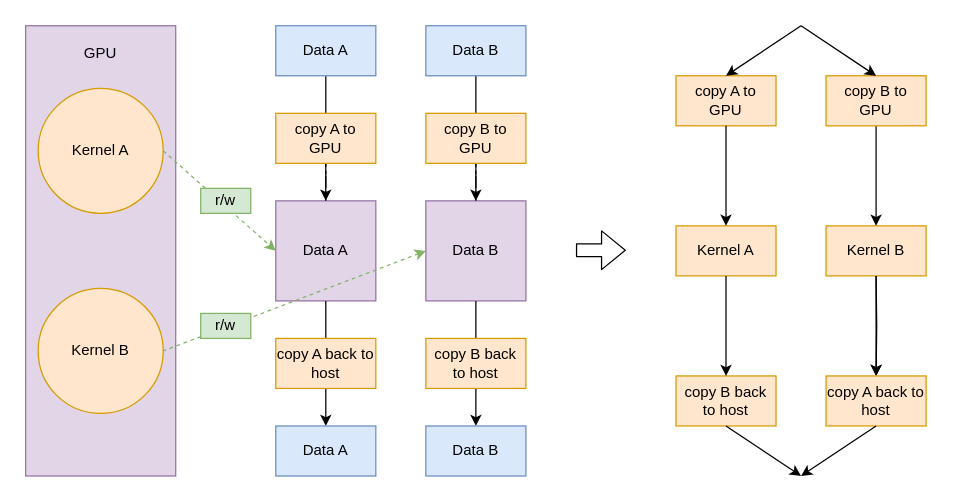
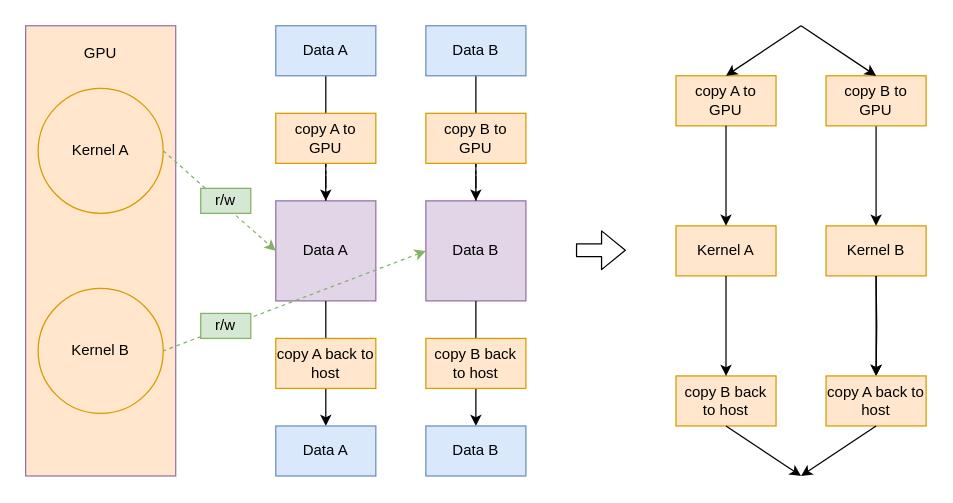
- <mxCell id="4" value="GPU&lt;br&gt;&lt;br&gt;&lt;br&gt;&lt;br&gt;&lt;br&gt;&lt;br&gt;&lt;br&gt;&lt;br&gt;&lt;br&gt;&lt;br&gt;&lt;br&gt;&lt;br&gt;&lt;br&gt;&lt;br&gt;&lt;br&gt;&lt;br&gt;&lt;br&gt;&lt;br&gt;&lt;br&gt;&lt;br&gt;&lt;br&gt;&lt;br&gt;&lt;br&gt;" style="rounded=0;whiteSpace=wrap;html=1;fillColor=#e1d5e7;strokeColor=#9673a6;" parent="1" vertex="1"><mxGeometry x="20" y="20" width="120" height="360" as="geometry" /></mxCell>
+ <mxCell id="4" value="GPU&lt;br&gt;&lt;br&gt;&lt;br&gt;&lt;br&gt;&lt;br&gt;&lt;br&gt;&lt;br&gt;&lt;br&gt;&lt;br&gt;&lt;br&gt;&lt;br&gt;&lt;br&gt;&lt;br&gt;&lt;br&gt;&lt;br&gt;&lt;br&gt;&lt;br&gt;&lt;br&gt;&lt;br&gt;&lt;br&gt;&lt;br&gt;&lt;br&gt;&lt;br&gt;" style="rounded=0;whiteSpace=wrap;html=1;fillColor=#ffe6cc;strokeColor=#9673a6;" parent="1" vertex="1"><mxGeometry x="20" y="20" width="120" height="360" as="geometry" /></mxCell>
